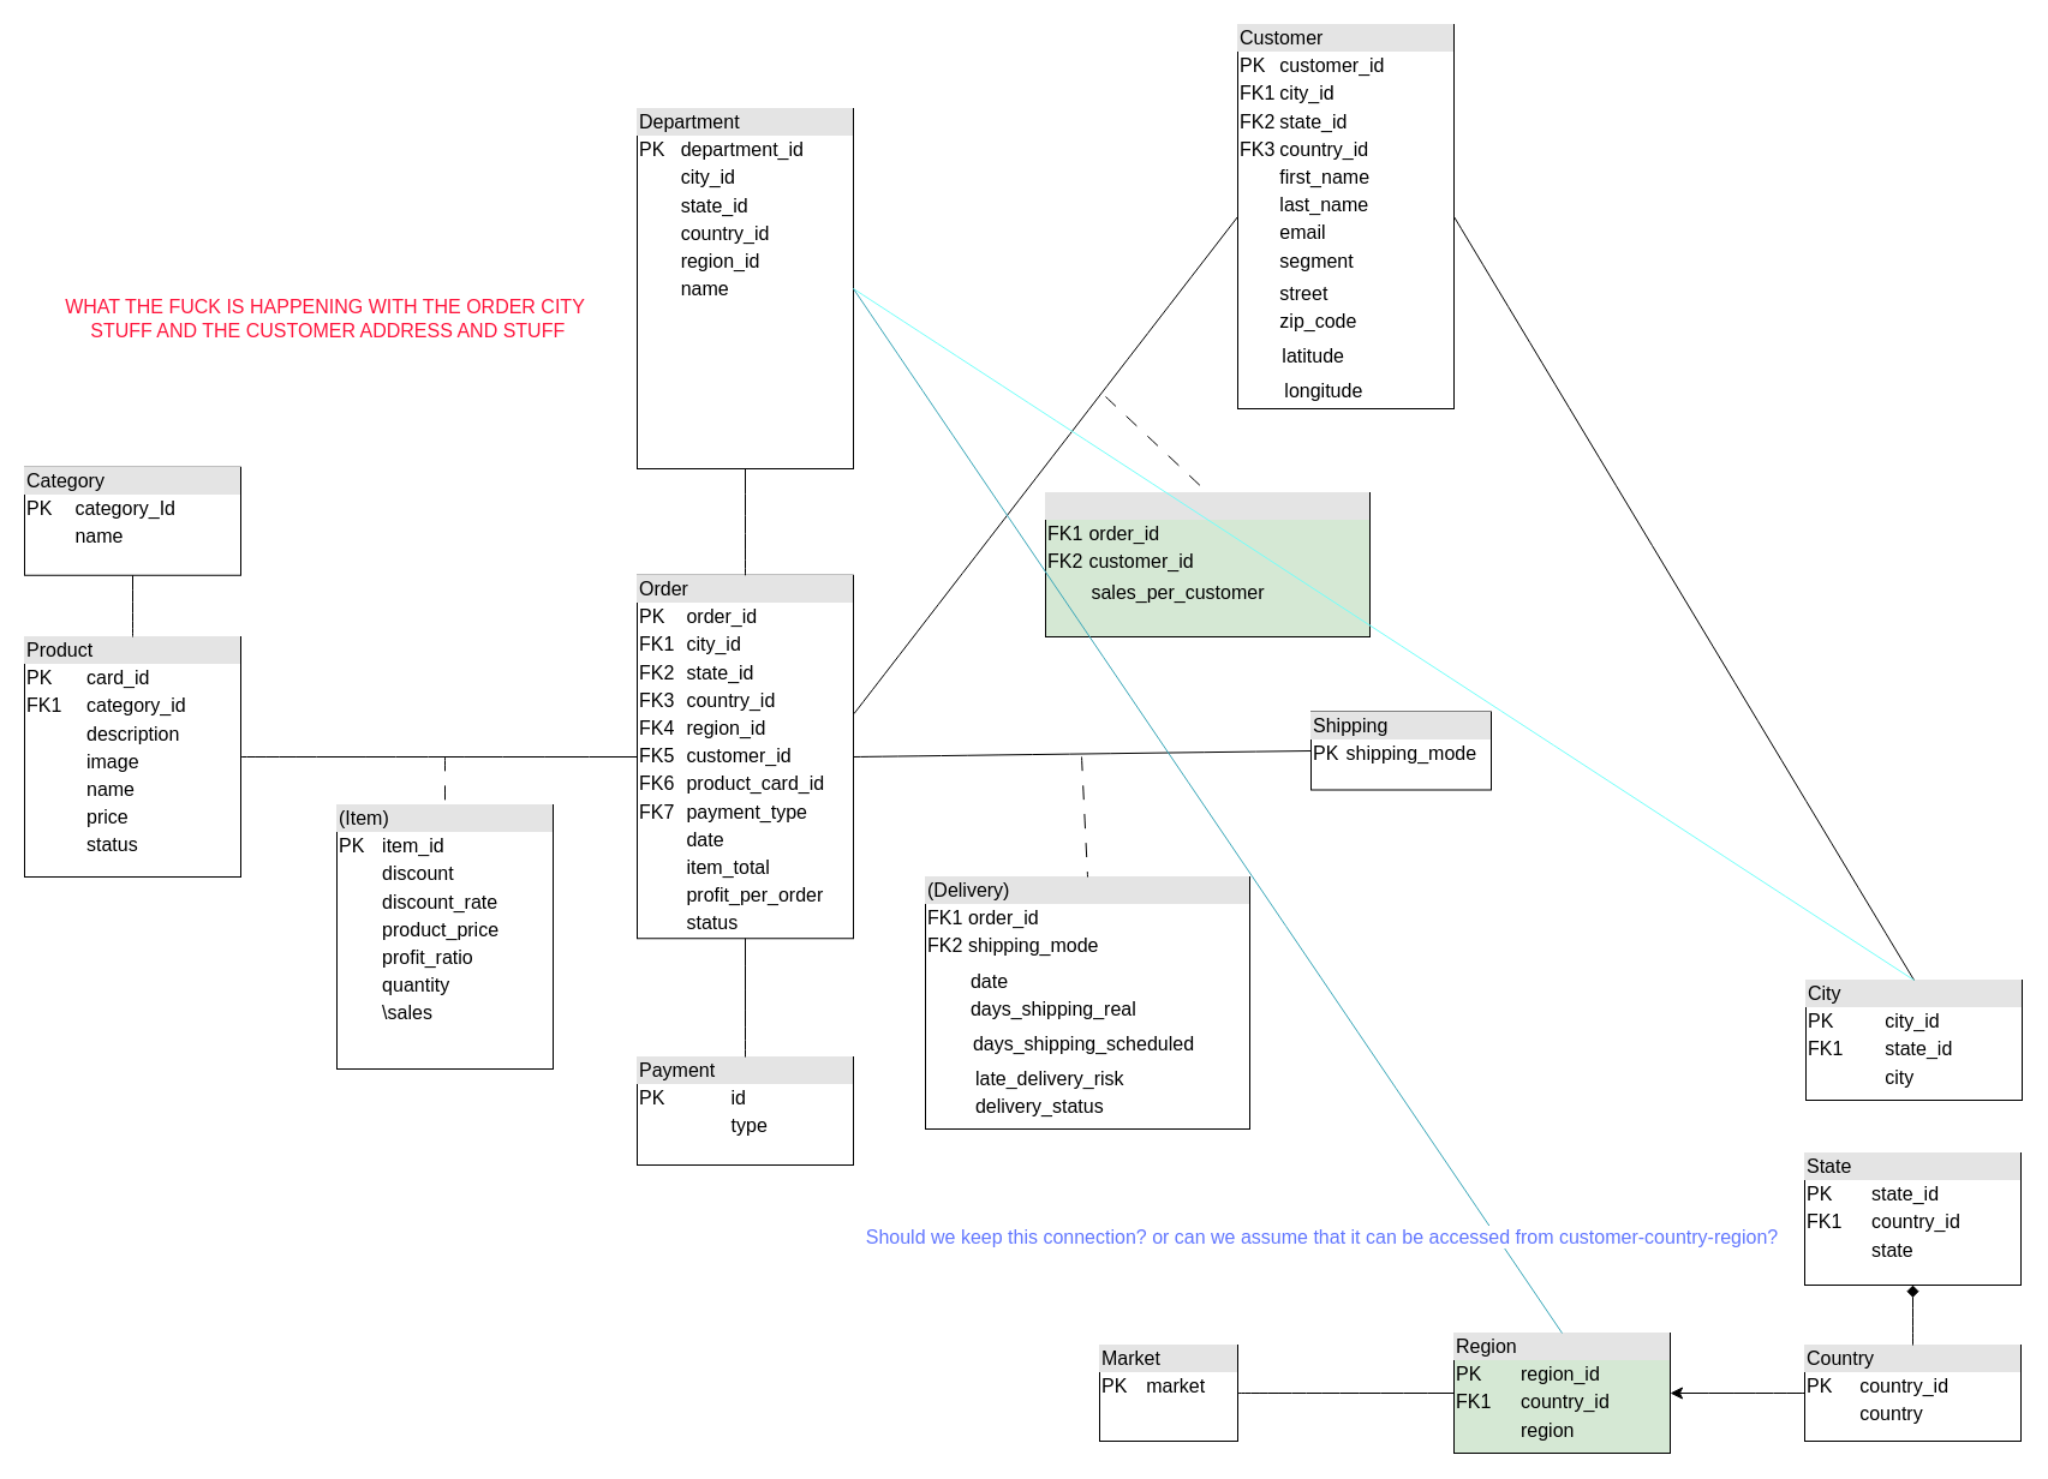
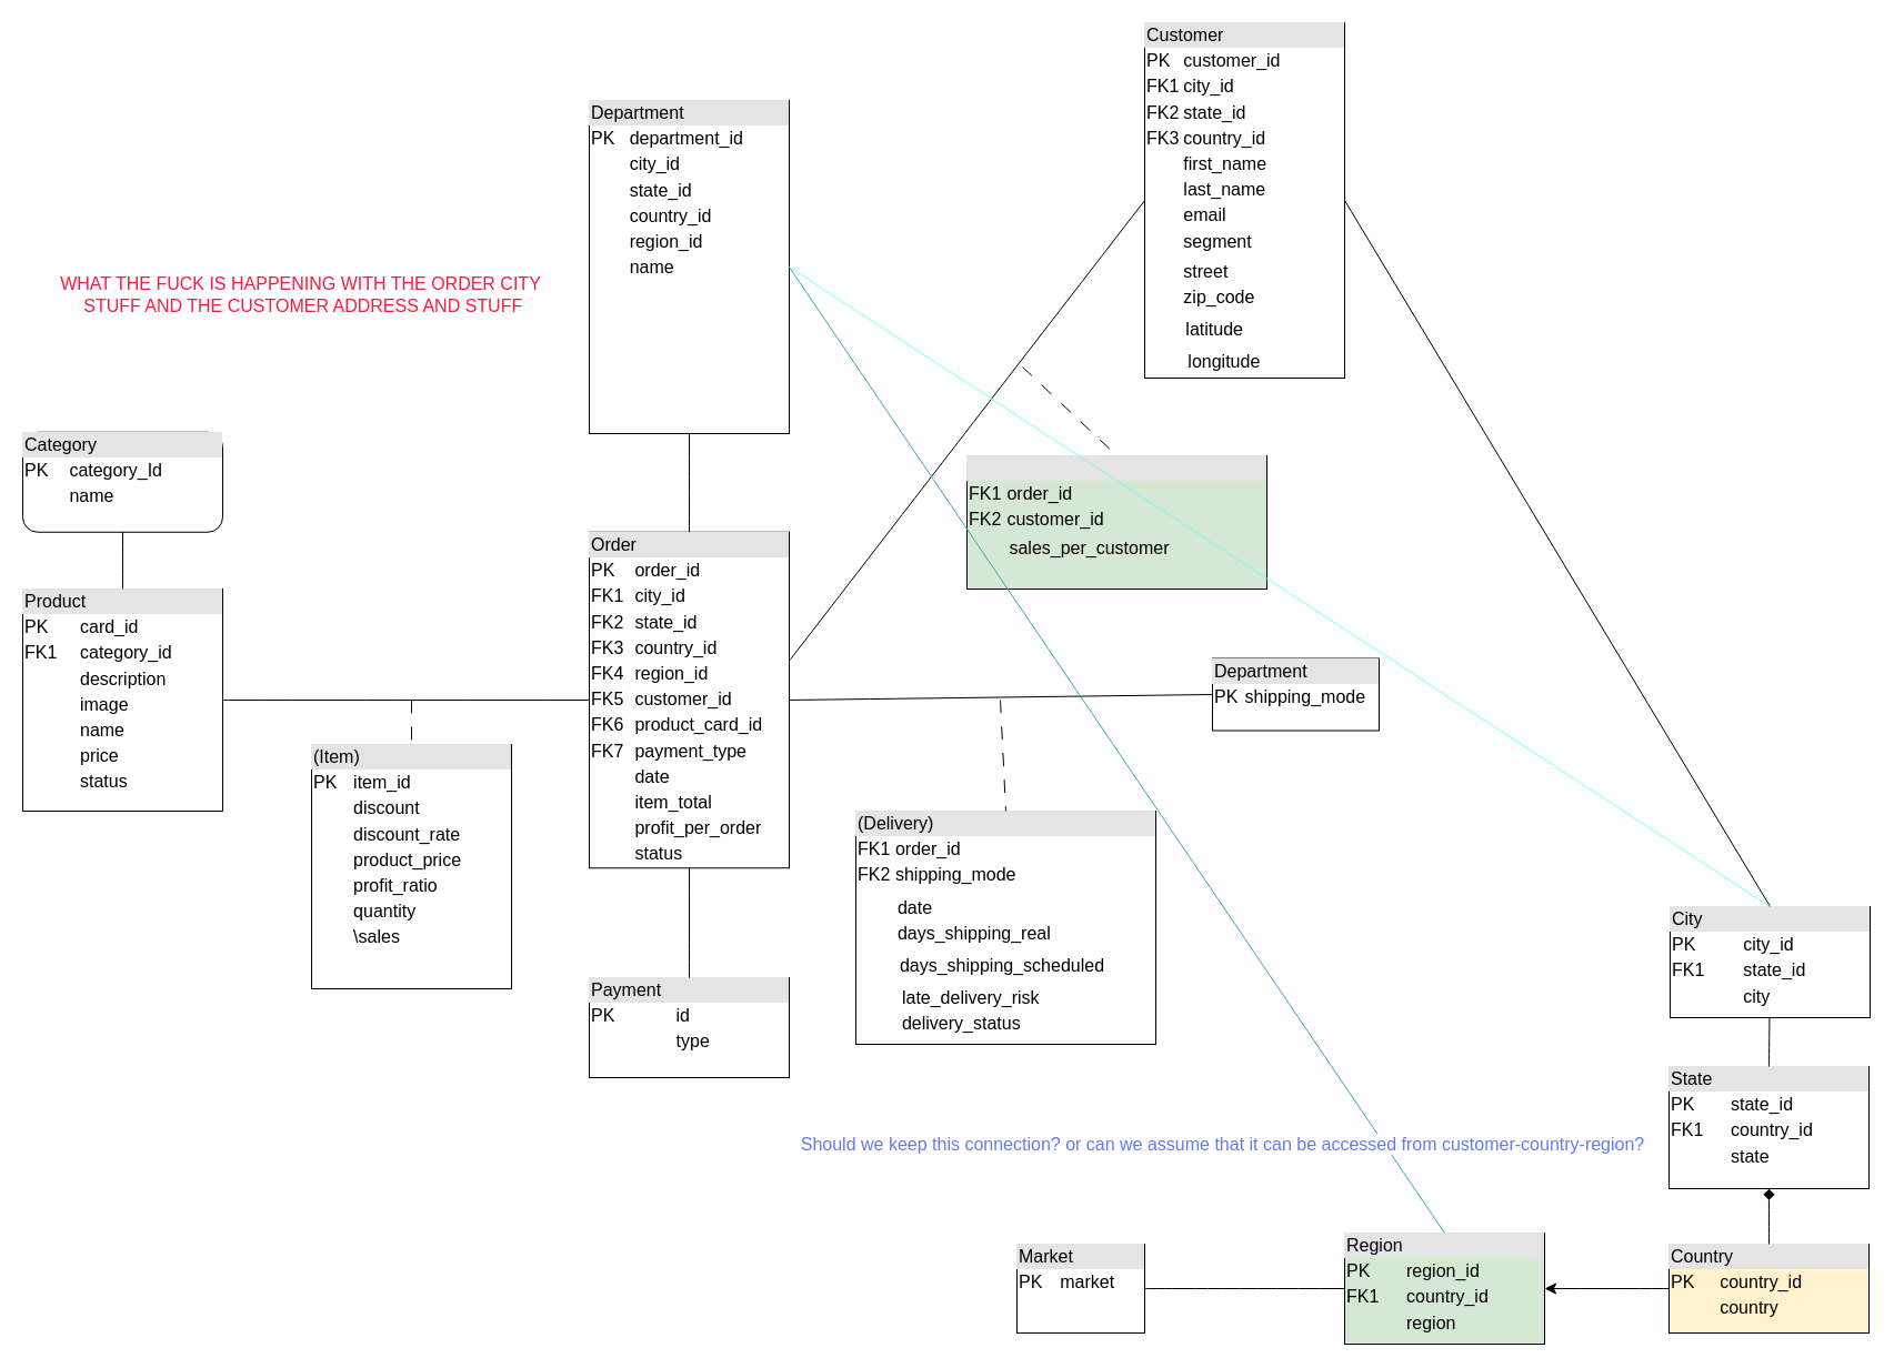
- <mxCell id="10" value="&lt;div style=&quot;box-sizing:border-box;width:100%;background:#e4e4e4;padding:2px;&quot;&gt;Category&lt;/div&gt;&lt;table style=&quot;width:100%;font-size:1em;&quot; cellpadding=&quot;2&quot; cellspacing=&quot;0&quot;&gt;&lt;tbody&gt;&lt;tr&gt;&lt;td&gt;PK&lt;/td&gt;&lt;td&gt;category_Id&lt;/td&gt;&lt;/tr&gt;&lt;tr&gt;&lt;td&gt;&lt;br&gt;&lt;/td&gt;&lt;td&gt;name&lt;/td&gt;&lt;/tr&gt;&lt;tr&gt;&lt;td&gt;&lt;/td&gt;&lt;td&gt;&lt;br&gt;&lt;/td&gt;&lt;/tr&gt;&lt;/tbody&gt;&lt;/table&gt;" style="verticalAlign=top;align=left;overflow=fill;html=1;whiteSpace=wrap;fontSize=16;" parent="1" vertex="1"><mxGeometry x="20" y="388.75" width="180" height="90" as="geometry" /></mxCell>
+ <mxCell id="10" value="&lt;div style=&quot;box-sizing:border-box;width:100%;background:#e4e4e4;padding:2px;&quot;&gt;Category&lt;/div&gt;&lt;table style=&quot;width:100%;font-size:1em;&quot; cellpadding=&quot;2&quot; cellspacing=&quot;0&quot;&gt;&lt;tbody&gt;&lt;tr&gt;&lt;td&gt;PK&lt;/td&gt;&lt;td&gt;category_Id&lt;/td&gt;&lt;/tr&gt;&lt;tr&gt;&lt;td&gt;&lt;br&gt;&lt;/td&gt;&lt;td&gt;name&lt;/td&gt;&lt;/tr&gt;&lt;tr&gt;&lt;td&gt;&lt;/td&gt;&lt;td&gt;&lt;br&gt;&lt;/td&gt;&lt;/tr&gt;&lt;/tbody&gt;&lt;/table&gt;" style="verticalAlign=top;align=left;overflow=fill;html=1;whiteSpace=wrap;fontSize=16;rounded=1;" parent="1" vertex="1"><mxGeometry x="20" y="388.75" width="180" height="90" as="geometry" /></mxCell>
- <mxCell id="4" value="&lt;div style=&quot;box-sizing:border-box;width:100%;background:#e4e4e4;padding:2px;&quot;&gt;Shipping&lt;/div&gt;&lt;table style=&quot;width:100%;font-size:1em;&quot; cellpadding=&quot;2&quot; cellspacing=&quot;0&quot;&gt;&lt;tbody&gt;&lt;tr&gt;&lt;td&gt;PK&lt;/td&gt;&lt;td&gt;shipping_mode&lt;/td&gt;&lt;/tr&gt;&lt;tr&gt;&lt;td&gt;&lt;br&gt;&lt;/td&gt;&lt;td&gt;&lt;/td&gt;&lt;/tr&gt;&lt;tr&gt;&lt;td&gt;&lt;br&gt;&lt;/td&gt;&lt;td&gt;&lt;/td&gt;&lt;/tr&gt;&lt;tr&gt;&lt;td&gt;&lt;br&gt;&lt;/td&gt;&lt;td&gt;&lt;/td&gt;&lt;/tr&gt;&lt;tr&gt;&lt;td&gt;&lt;br&gt;&lt;/td&gt;&lt;td&gt;&lt;br&gt;&lt;/td&gt;&lt;/tr&gt;&lt;/tbody&gt;&lt;/table&gt;" style="verticalAlign=top;align=left;overflow=fill;html=1;whiteSpace=wrap;fontSize=16;" parent="1" vertex="1"><mxGeometry x="1091" y="592.5" width="150" height="65" as="geometry" /></mxCell>
+ <mxCell id="4" value="&lt;div style=&quot;box-sizing:border-box;width:100%;background:#e4e4e4;padding:2px;&quot;&gt;Department&lt;/div&gt;&lt;table style=&quot;width:100%;font-size:1em;&quot; cellpadding=&quot;2&quot; cellspacing=&quot;0&quot;&gt;&lt;tbody&gt;&lt;tr&gt;&lt;td&gt;PK&lt;/td&gt;&lt;td&gt;shipping_mode&lt;/td&gt;&lt;/tr&gt;&lt;tr&gt;&lt;td&gt;&lt;br&gt;&lt;/td&gt;&lt;td&gt;&lt;/td&gt;&lt;/tr&gt;&lt;tr&gt;&lt;td&gt;&lt;br&gt;&lt;/td&gt;&lt;td&gt;&lt;/td&gt;&lt;/tr&gt;&lt;tr&gt;&lt;td&gt;&lt;br&gt;&lt;/td&gt;&lt;td&gt;&lt;/td&gt;&lt;/tr&gt;&lt;tr&gt;&lt;td&gt;&lt;br&gt;&lt;/td&gt;&lt;td&gt;&lt;br&gt;&lt;/td&gt;&lt;/tr&gt;&lt;/tbody&gt;&lt;/table&gt;" style="verticalAlign=top;align=left;overflow=fill;html=1;whiteSpace=wrap;fontSize=16;" parent="1" vertex="1"><mxGeometry x="1091" y="592.5" width="150" height="65" as="geometry" /></mxCell>
+ <mxCell id="24" value="" style="endArrow=none;html=1;rounded=0;fontSize=12;startSize=8;endSize=8;curved=1;exitX=0.5;exitY=0;exitDx=0;exitDy=0;" parent="1" source="9" target="7" edge="1"><mxGeometry width="50" height="50" relative="1" as="geometry"><mxPoint x="1410" y="1180" as="sourcePoint" /><mxPoint x="1150" y="870" as="targetPoint" /></mxGeometry></mxCell>
- <mxCell id="8" value="&lt;div style=&quot;box-sizing:border-box;width:100%;background:#e4e4e4;padding:2px;&quot;&gt;Country&lt;/div&gt;&lt;table style=&quot;width:100%;font-size:1em;&quot; cellpadding=&quot;2&quot; cellspacing=&quot;0&quot;&gt;&lt;tbody&gt;&lt;tr&gt;&lt;td&gt;PK&lt;/td&gt;&lt;td&gt;country_id&lt;/td&gt;&lt;/tr&gt;&lt;tr&gt;&lt;td&gt;&lt;br&gt;&lt;/td&gt;&lt;td&gt;country&lt;/td&gt;&lt;/tr&gt;&lt;/tbody&gt;&lt;/table&gt;" style="verticalAlign=top;align=left;overflow=fill;html=1;whiteSpace=wrap;fontSize=16;" parent="1" vertex="1"><mxGeometry x="1502" y="1120" width="180" height="80" as="geometry" /></mxCell>
+ <mxCell id="8" value="&lt;div style=&quot;box-sizing:border-box;width:100%;background:#e4e4e4;padding:2px;&quot;&gt;Country&lt;/div&gt;&lt;table style=&quot;width:100%;font-size:1em;&quot; cellpadding=&quot;2&quot; cellspacing=&quot;0&quot;&gt;&lt;tbody&gt;&lt;tr&gt;&lt;td&gt;PK&lt;/td&gt;&lt;td&gt;country_id&lt;/td&gt;&lt;/tr&gt;&lt;tr&gt;&lt;td&gt;&lt;br&gt;&lt;/td&gt;&lt;td&gt;country&lt;/td&gt;&lt;/tr&gt;&lt;/tbody&gt;&lt;/table&gt;" style="verticalAlign=top;align=left;overflow=fill;html=1;whiteSpace=wrap;fontSize=16;fillColor=#fff2cc;" parent="1" vertex="1"><mxGeometry x="1502" y="1120" width="180" height="80" as="geometry" /></mxCell>
